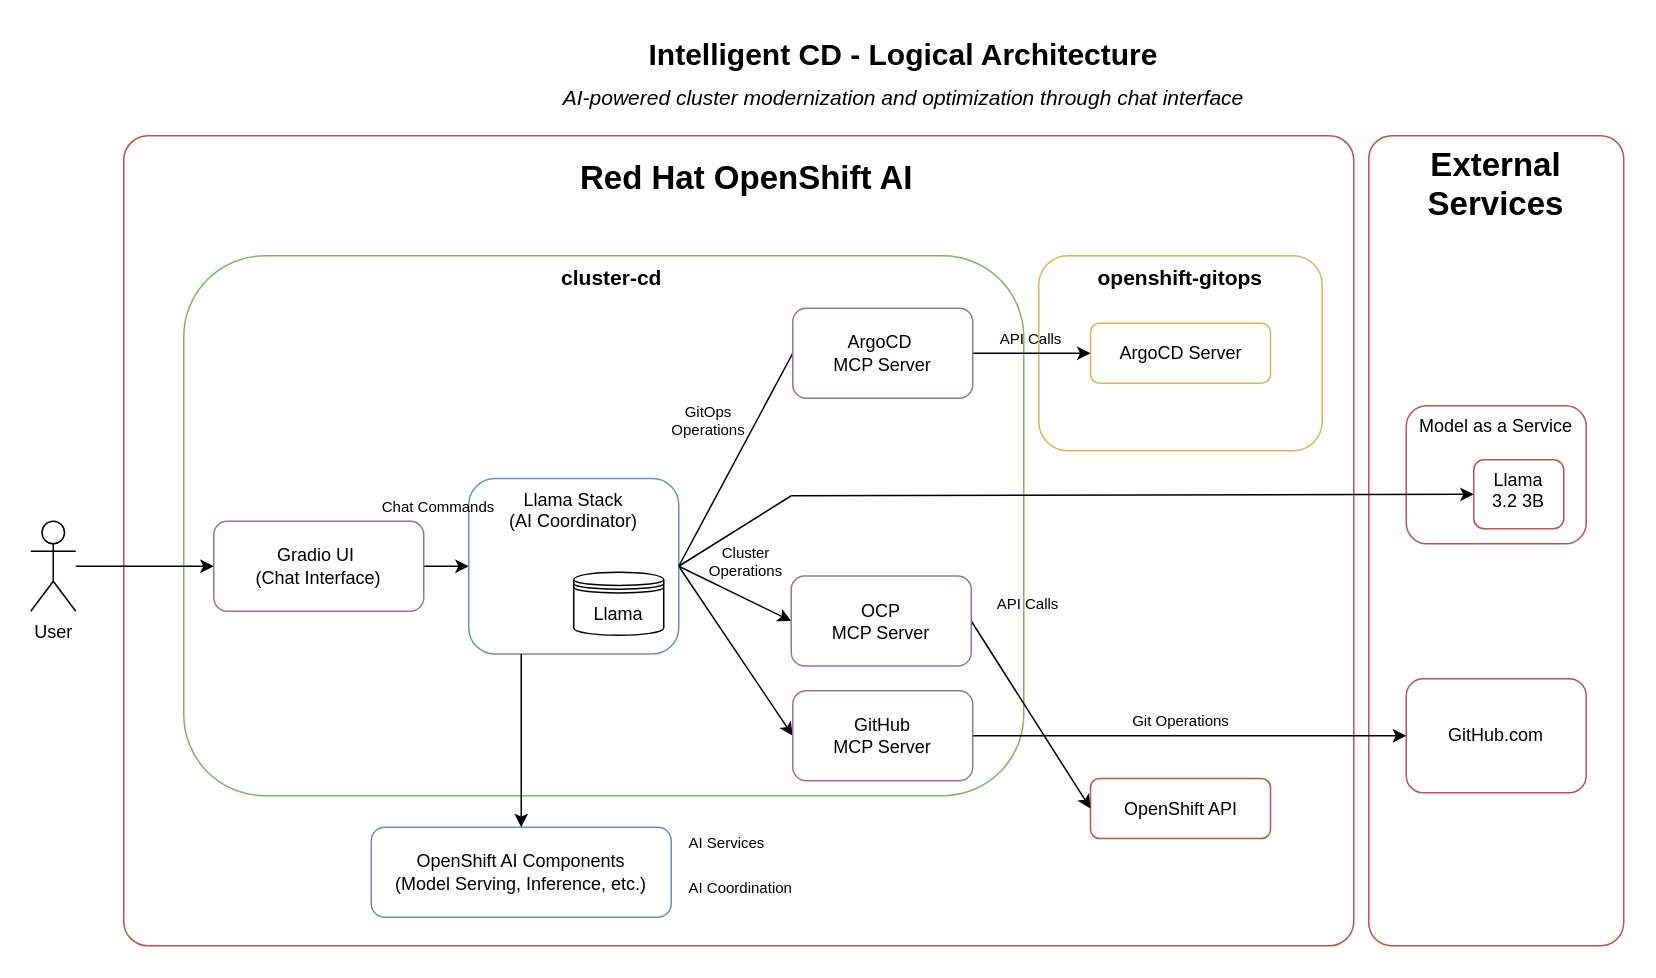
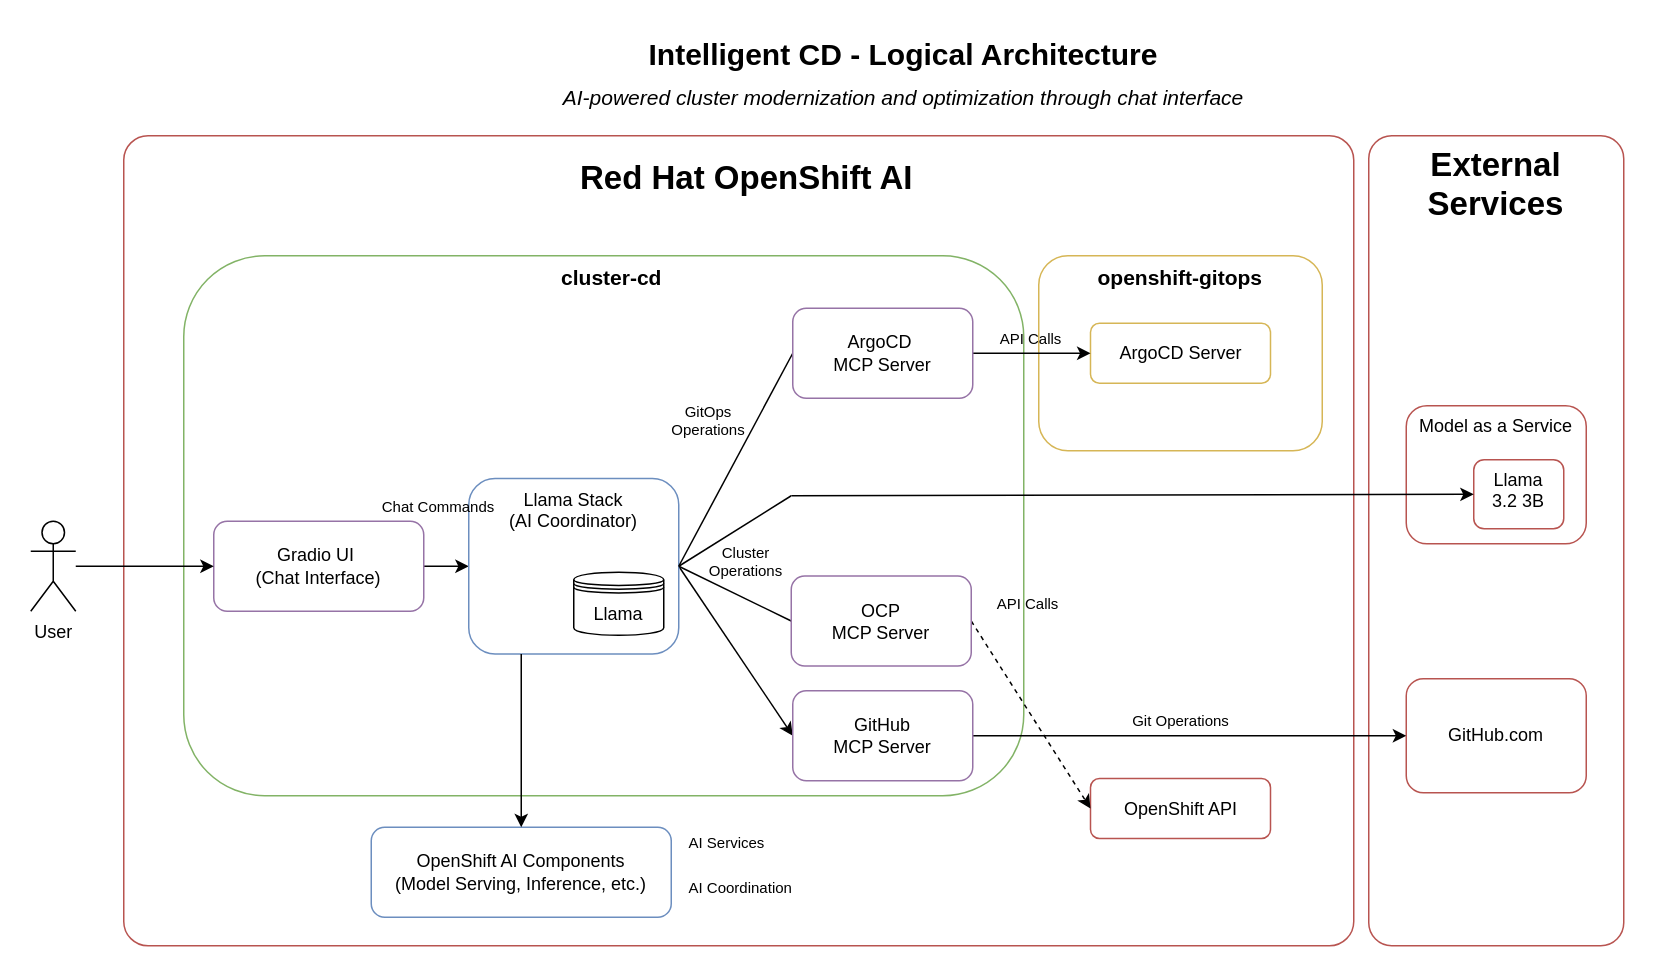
- <mxCell id="36" style="edgeStyle=none;html=1;exitX=1;exitY=0.5;exitDx=0;exitDy=0;entryX=0;entryY=0.5;entryDx=0;entryDy=0;" parent="1" source="10" target="37" edge="1"><mxGeometry relative="1" as="geometry"><mxPoint x="452" y="380" as="sourcePoint" /><mxPoint x="538" y="500" as="targetPoint" /></mxGeometry></mxCell>
+ <mxCell id="36" style="edgeStyle=none;html=1;exitX=1;exitY=0.5;exitDx=0;exitDy=0;entryX=0;entryY=0.5;entryDx=0;entryDy=0;endArrow=none;" parent="1" source="10" target="37" edge="1"><mxGeometry relative="1" as="geometry"><mxPoint x="452" y="380" as="sourcePoint" /><mxPoint x="538" y="500" as="targetPoint" /></mxGeometry></mxCell>
- <mxCell id="17" value="" style="endArrow=classic;html=1;rounded=0;exitX=1;exitY=0.5;exitDx=0;exitDy=0;entryX=0;entryY=0.5;entryDx=0;entryDy=0;" parent="1" source="37" target="14" edge="1"><mxGeometry width="50" height="50" relative="1" as="geometry"><mxPoint x="602" y="340" as="sourcePoint" /><mxPoint x="1002" y="390" as="targetPoint" /></mxGeometry></mxCell>
+ <mxCell id="17" value="" style="endArrow=classic;html=1;rounded=0;exitX=1;exitY=0.5;exitDx=0;exitDy=0;entryX=0;entryY=0.5;entryDx=0;entryDy=0;dashed=1;" parent="1" source="37" target="14" edge="1"><mxGeometry width="50" height="50" relative="1" as="geometry"><mxPoint x="602" y="340" as="sourcePoint" /><mxPoint x="1002" y="390" as="targetPoint" /></mxGeometry></mxCell>
